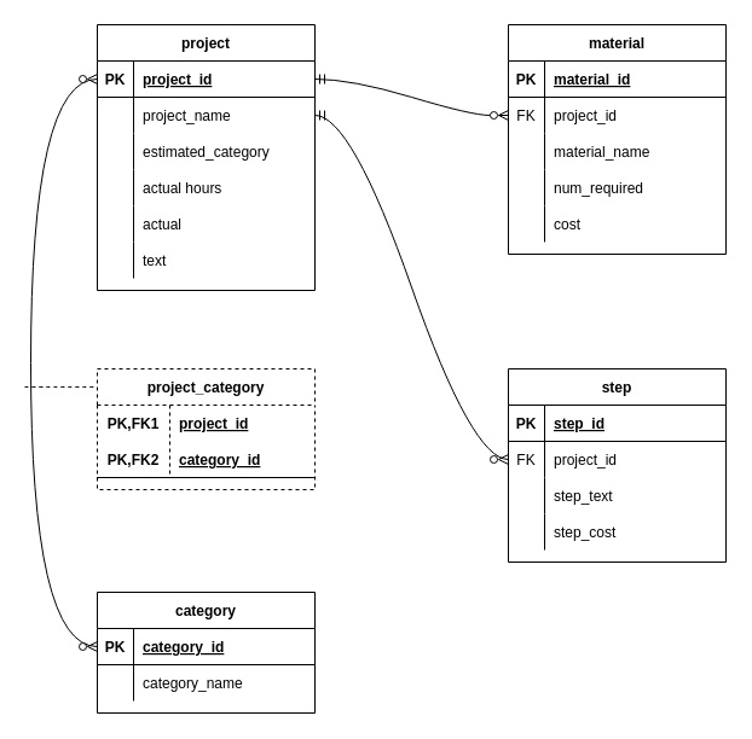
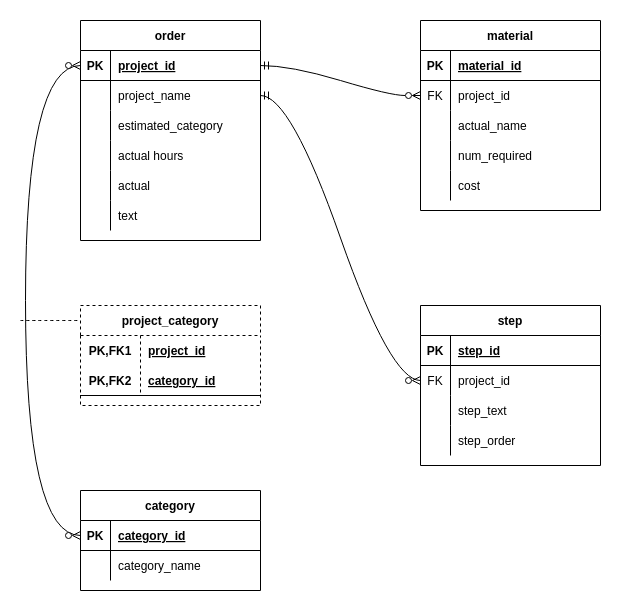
- <mxCell id="2" value="project" style="shape=table;startSize=30;container=1;collapsible=1;childLayout=tableLayout;fixedRows=1;rowLines=0;fontStyle=1;align=center;resizeLast=1;" parent="1" vertex="1"><mxGeometry x="80" y="20" width="180" height="220" as="geometry" /></mxCell>
+ <mxCell id="2" value="order" style="shape=table;startSize=30;container=1;collapsible=1;childLayout=tableLayout;fixedRows=1;rowLines=0;fontStyle=1;align=center;resizeLast=1;" parent="1" vertex="1"><mxGeometry x="80" y="20" width="180" height="220" as="geometry" /></mxCell>
- <mxCell id="30" value="material_name" style="shape=partialRectangle;connectable=0;fillColor=none;top=0;left=0;bottom=0;right=0;align=left;spacingLeft=6;overflow=hidden;" parent="28" vertex="1"><mxGeometry x="30" width="150" height="30" as="geometry"><mxRectangle width="150" height="30" as="alternateBounds" /></mxGeometry></mxCell>
+ <mxCell id="30" value="actual_name" style="shape=partialRectangle;connectable=0;fillColor=none;top=0;left=0;bottom=0;right=0;align=left;spacingLeft=6;overflow=hidden;" parent="28" vertex="1"><mxGeometry x="30" width="150" height="30" as="geometry"><mxRectangle width="150" height="30" as="alternateBounds" /></mxGeometry></mxCell>
- <mxCell id="49" value="step_cost" style="shape=partialRectangle;connectable=0;fillColor=none;top=0;left=0;bottom=0;right=0;align=left;spacingLeft=6;overflow=hidden;" parent="47" vertex="1"><mxGeometry x="30" width="150" height="30" as="geometry"><mxRectangle width="150" height="30" as="alternateBounds" /></mxGeometry></mxCell>
+ <mxCell id="49" value="step_order" style="shape=partialRectangle;connectable=0;fillColor=none;top=0;left=0;bottom=0;right=0;align=left;spacingLeft=6;overflow=hidden;" parent="47" vertex="1"><mxGeometry x="30" width="150" height="30" as="geometry"><mxRectangle width="150" height="30" as="alternateBounds" /></mxGeometry></mxCell>
